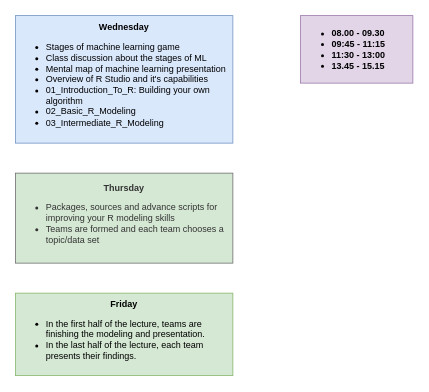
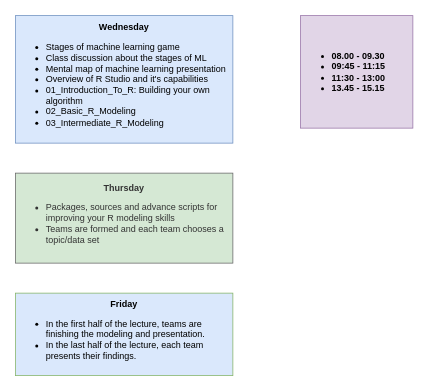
- <mxCell id="5" value="&lt;ul&gt;&lt;li&gt;&lt;b&gt;08.00 - 09.30&lt;/b&gt;&lt;/li&gt;&lt;li&gt;&lt;b&gt;09:45 - 11:15&lt;/b&gt;&lt;/li&gt;&lt;li&gt;&lt;b&gt;11:30 - 13:00&lt;/b&gt;&lt;/li&gt;&lt;li&gt;&lt;b&gt;13.45 - 15.15&lt;/b&gt;&lt;/li&gt;&lt;/ul&gt;" style="rounded=0;whiteSpace=wrap;html=1;fillColor=#e1d5e7;strokeColor=#9673a6;align=left;" vertex="1" parent="1"><mxGeometry x="400" y="20" width="150" height="90" as="geometry" /></mxCell>
+ <mxCell id="5" value="&lt;ul&gt;&lt;li&gt;&lt;b&gt;08.00 - 09.30&lt;/b&gt;&lt;/li&gt;&lt;li&gt;&lt;b&gt;09:45 - 11:15&lt;/b&gt;&lt;/li&gt;&lt;li&gt;&lt;b&gt;11:30 - 13:00&lt;/b&gt;&lt;/li&gt;&lt;li&gt;&lt;b&gt;13.45 - 15.15&lt;/b&gt;&lt;/li&gt;&lt;/ul&gt;" style="rounded=0;whiteSpace=wrap;html=1;fillColor=#e1d5e7;strokeColor=#9673a6;align=left;" vertex="1" parent="1"><mxGeometry x="400" y="20" width="150" height="150" as="geometry" /></mxCell>
- <mxCell id="4" value="&lt;b&gt;Friday&lt;/b&gt;&lt;br&gt;&lt;div style=&quot;text-align: left&quot;&gt;&lt;ul&gt;&lt;li&gt;&lt;span&gt;In the first half of the lecture, teams are finishing the modeling and presentation.&lt;/span&gt;&lt;/li&gt;&lt;li&gt;&lt;span&gt;In the last half of the lecture, each team presents their findings.&lt;/span&gt;&lt;/li&gt;&lt;/ul&gt;&lt;/div&gt;" style="rounded=0;whiteSpace=wrap;html=1;fillColor=#d5e8d4;strokeColor=#82b366;" vertex="1" parent="1"><mxGeometry x="20" y="390" width="290" height="110" as="geometry" /></mxCell>
+ <mxCell id="4" value="&lt;b&gt;Friday&lt;/b&gt;&lt;br&gt;&lt;div style=&quot;text-align: left&quot;&gt;&lt;ul&gt;&lt;li&gt;&lt;span&gt;In the first half of the lecture, teams are finishing the modeling and presentation.&lt;/span&gt;&lt;/li&gt;&lt;li&gt;&lt;span&gt;In the last half of the lecture, each team presents their findings.&lt;/span&gt;&lt;/li&gt;&lt;/ul&gt;&lt;/div&gt;" style="rounded=0;whiteSpace=wrap;html=1;fillColor=#dae8fc;strokeColor=#82b366;" vertex="1" parent="1"><mxGeometry x="20" y="390" width="290" height="110" as="geometry" /></mxCell>
